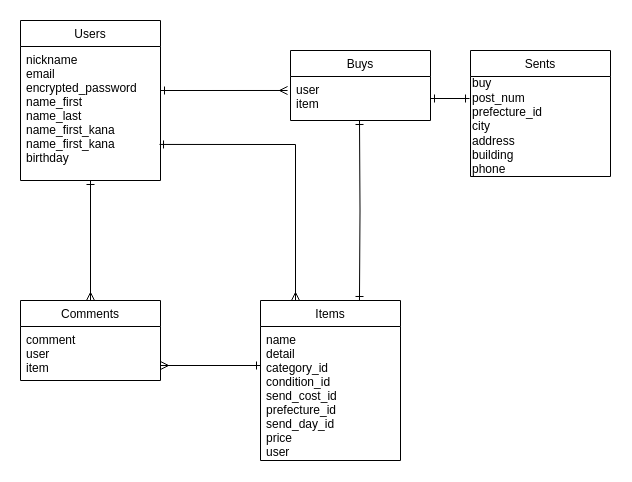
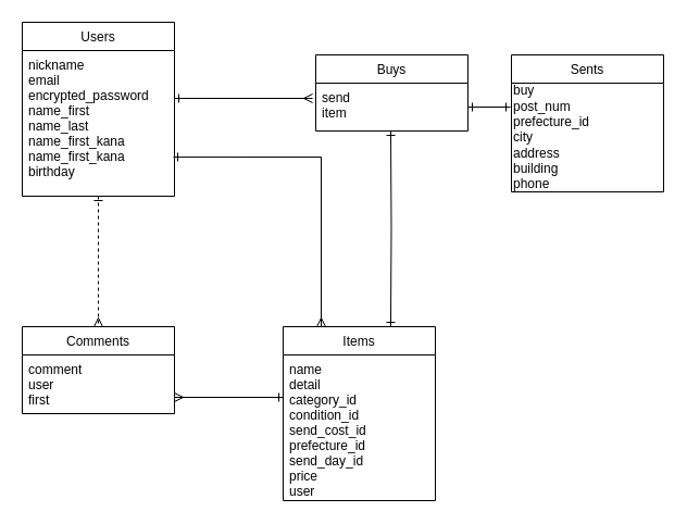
- <mxCell id="8" value="user&#10;item" style="text;strokeColor=none;fillColor=none;align=left;verticalAlign=top;spacingLeft=4;spacingRight=4;overflow=hidden;rotatable=0;points=[[0,0.5],[1,0.5]];portConstraint=eastwest;" vertex="1" parent="7"><mxGeometry y="26" width="140" height="44" as="geometry" /></mxCell>
+ <mxCell id="8" value="send&#10;item" style="text;strokeColor=none;fillColor=none;align=left;verticalAlign=top;spacingLeft=4;spacingRight=4;overflow=hidden;rotatable=0;points=[[0,0.5],[1,0.5]];portConstraint=eastwest;" vertex="1" parent="7"><mxGeometry y="26" width="140" height="44" as="geometry" /></mxCell>
- <mxCell id="2" style="edgeStyle=orthogonalEdgeStyle;rounded=0;orthogonalLoop=1;jettySize=auto;html=1;entryX=0.5;entryY=0;entryDx=0;entryDy=0;endArrow=ERmany;endFill=0;startArrow=ERone;startFill=0;" edge="1" parent="1" source="3" target="5"><mxGeometry relative="1" as="geometry" /></mxCell>
+ <mxCell id="2" style="edgeStyle=orthogonalEdgeStyle;rounded=0;orthogonalLoop=1;jettySize=auto;html=1;entryX=0.5;entryY=0;entryDx=0;entryDy=0;endArrow=ERmany;endFill=0;startArrow=ERone;startFill=0;dashed=1;" edge="1" parent="1" source="3" target="5"><mxGeometry relative="1" as="geometry" /></mxCell>
- <mxCell id="6" value="comment&#10;user&#10;item" style="text;strokeColor=none;fillColor=none;align=left;verticalAlign=top;spacingLeft=4;spacingRight=4;overflow=hidden;rotatable=0;points=[[0,0.5],[1,0.5]];portConstraint=eastwest;" vertex="1" parent="5"><mxGeometry y="26" width="140" height="54" as="geometry" /></mxCell>
+ <mxCell id="6" value="comment&#10;user&#10;first" style="text;strokeColor=none;fillColor=none;align=left;verticalAlign=top;spacingLeft=4;spacingRight=4;overflow=hidden;rotatable=0;points=[[0,0.5],[1,0.5]];portConstraint=eastwest;" vertex="1" parent="5"><mxGeometry y="26" width="140" height="54" as="geometry" /></mxCell>
